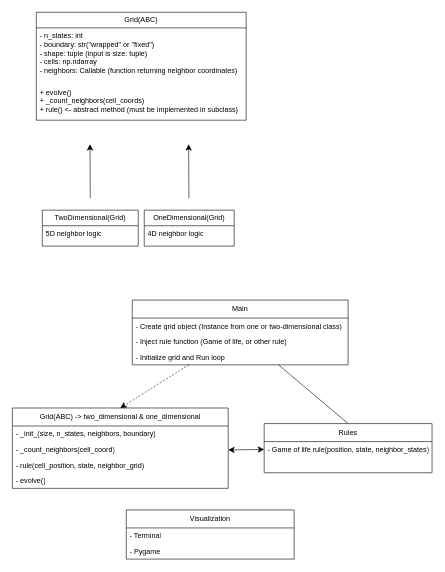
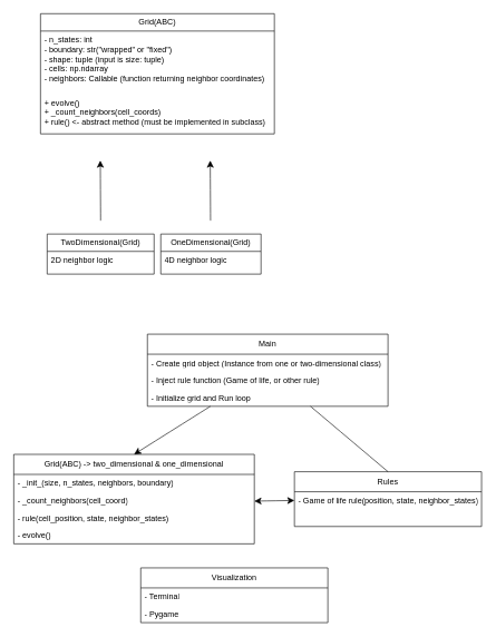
- <mxCell id="7" value="5D neighbor logic" style="text;strokeColor=none;fillColor=none;align=left;verticalAlign=top;spacingLeft=4;spacingRight=4;overflow=hidden;rotatable=0;points=[[0,0.5],[1,0.5]];portConstraint=eastwest;whiteSpace=wrap;html=1;" vertex="1" parent="6"><mxGeometry y="26" width="160" height="34" as="geometry" /></mxCell>
+ <mxCell id="7" value="2D neighbor logic" style="text;strokeColor=none;fillColor=none;align=left;verticalAlign=top;spacingLeft=4;spacingRight=4;overflow=hidden;rotatable=0;points=[[0,0.5],[1,0.5]];portConstraint=eastwest;whiteSpace=wrap;html=1;" vertex="1" parent="6"><mxGeometry y="26" width="160" height="34" as="geometry" /></mxCell>
- <mxCell id="11" value="" style="edgeStyle=none;curved=1;rounded=0;orthogonalLoop=1;jettySize=auto;html=1;fontSize=12;startSize=8;endSize=8;entryX=0.5;entryY=0;entryDx=0;entryDy=0;dashed=1;" edge="1" parent="1" source="13" target="17"><mxGeometry relative="1" as="geometry" /></mxCell>
+ <mxCell id="11" value="" style="edgeStyle=none;curved=1;rounded=0;orthogonalLoop=1;jettySize=auto;html=1;fontSize=12;startSize=8;endSize=8;entryX=0.5;entryY=0;entryDx=0;entryDy=0;" edge="1" parent="1" source="13" target="17"><mxGeometry relative="1" as="geometry" /></mxCell>
- <mxCell id="20" value="- rule(cell_position, state, neighbor_grid)&lt;div&gt;&lt;br&gt;&lt;/div&gt;" style="text;strokeColor=none;fillColor=none;align=left;verticalAlign=top;spacingLeft=4;spacingRight=4;overflow=hidden;rotatable=0;points=[[0,0.5],[1,0.5]];portConstraint=eastwest;whiteSpace=wrap;html=1;" vertex="1" parent="17"><mxGeometry y="82" width="360" height="26" as="geometry" /></mxCell>
+ <mxCell id="20" value="- rule(cell_position, state, neighbor_states)&lt;div&gt;&lt;br&gt;&lt;/div&gt;" style="text;strokeColor=none;fillColor=none;align=left;verticalAlign=top;spacingLeft=4;spacingRight=4;overflow=hidden;rotatable=0;points=[[0,0.5],[1,0.5]];portConstraint=eastwest;whiteSpace=wrap;html=1;" vertex="1" parent="17"><mxGeometry y="82" width="360" height="26" as="geometry" /></mxCell>
